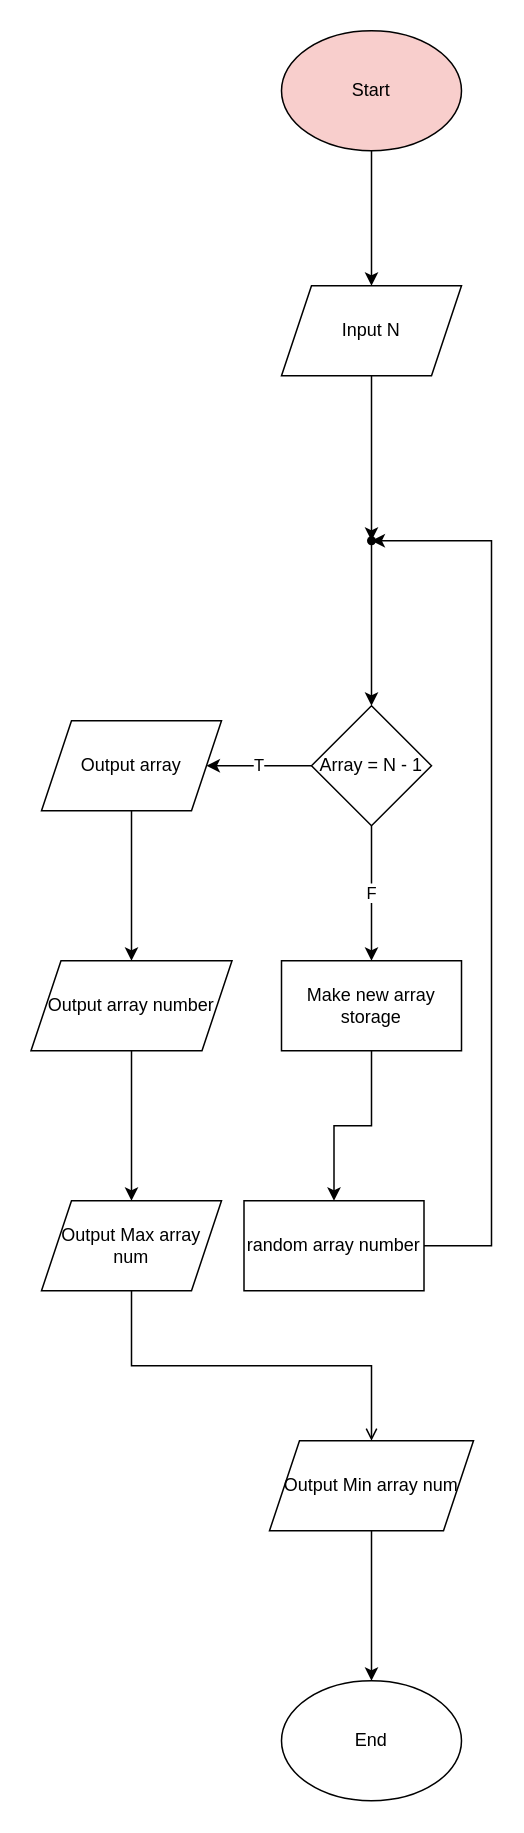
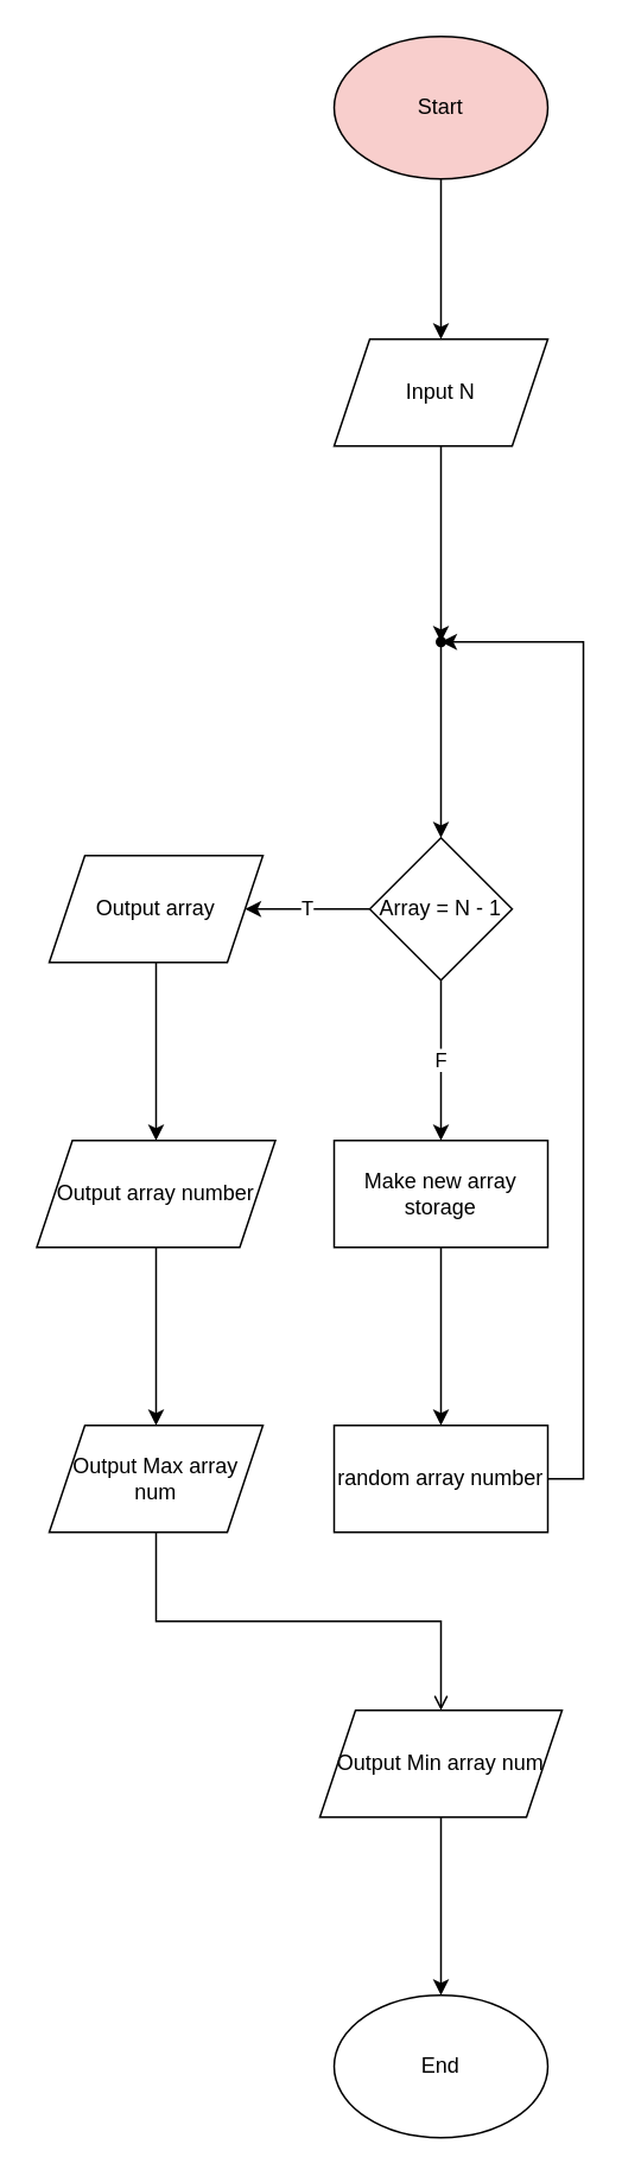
- <mxCell id="6" value="random array number" style="whiteSpace=wrap;html=1;" vertex="1" parent="1"><mxGeometry x="162" y="800" width="120" height="60" as="geometry" /></mxCell>
+ <mxCell id="6" value="random array number" style="whiteSpace=wrap;html=1;" vertex="1" parent="1"><mxGeometry x="187" y="800" width="120" height="60" as="geometry" /></mxCell>
